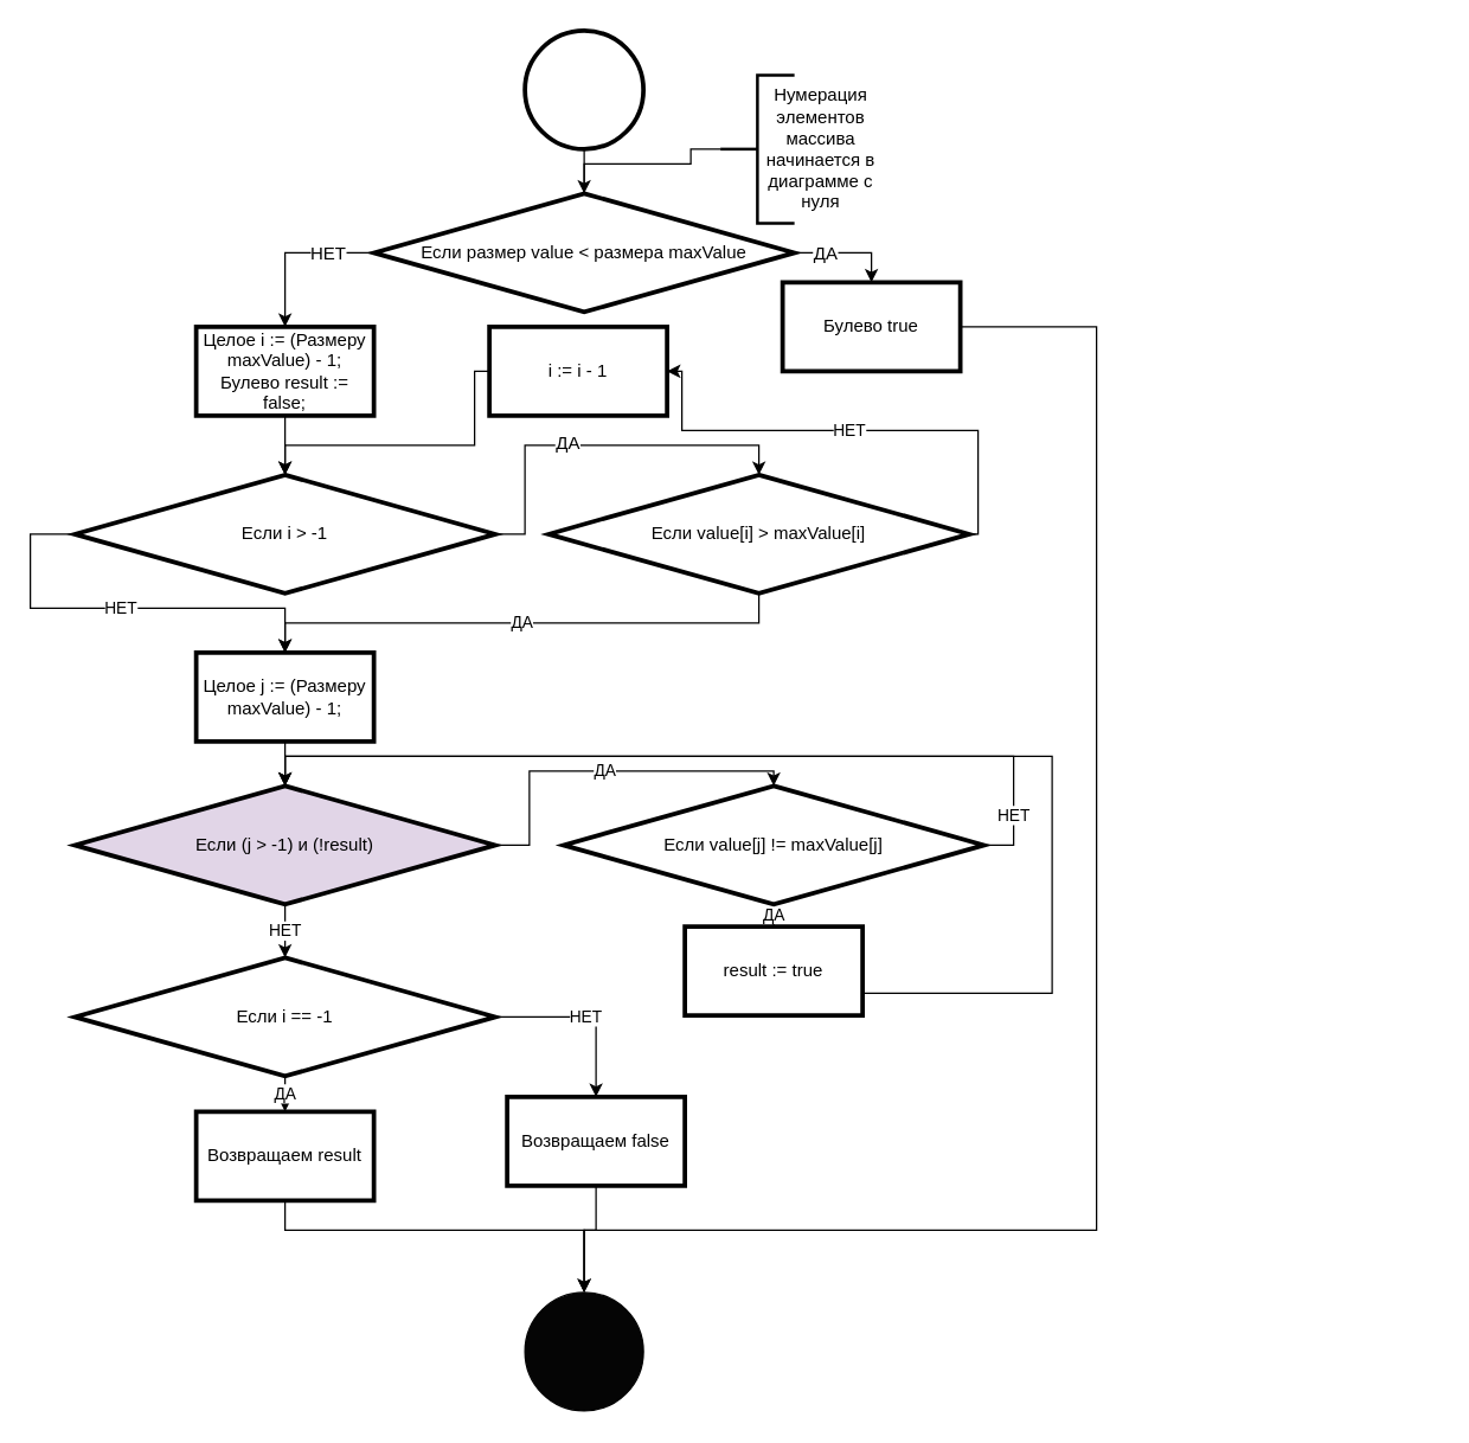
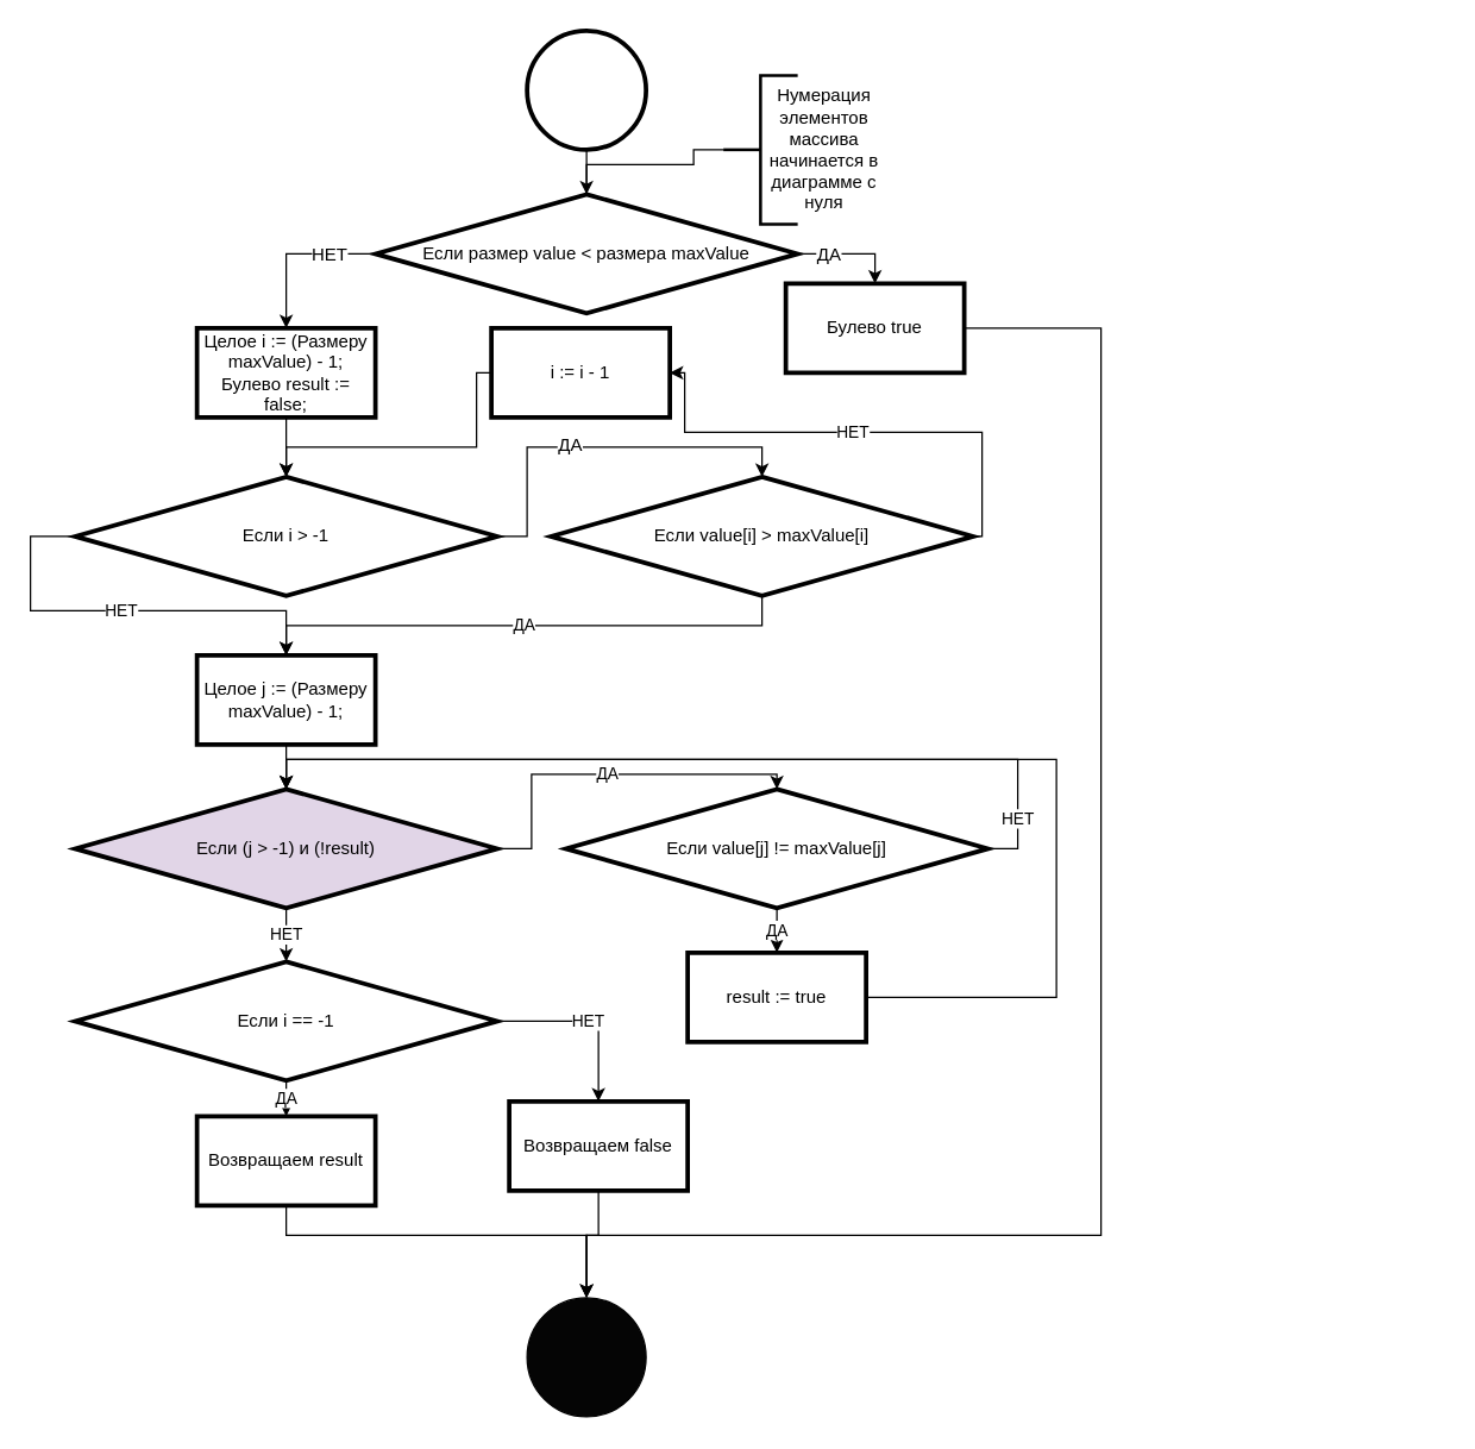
- <mxCell id="34" value="result := true" style="rounded=0;whiteSpace=wrap;html=1;strokeWidth=3;" parent="1" vertex="1"><mxGeometry x="462" y="625" width="120" height="60" as="geometry" /></mxCell>
+ <mxCell id="34" value="result := true" style="rounded=0;whiteSpace=wrap;html=1;strokeWidth=3;" parent="1" vertex="1"><mxGeometry x="462" y="640" width="120" height="60" as="geometry" /></mxCell>
